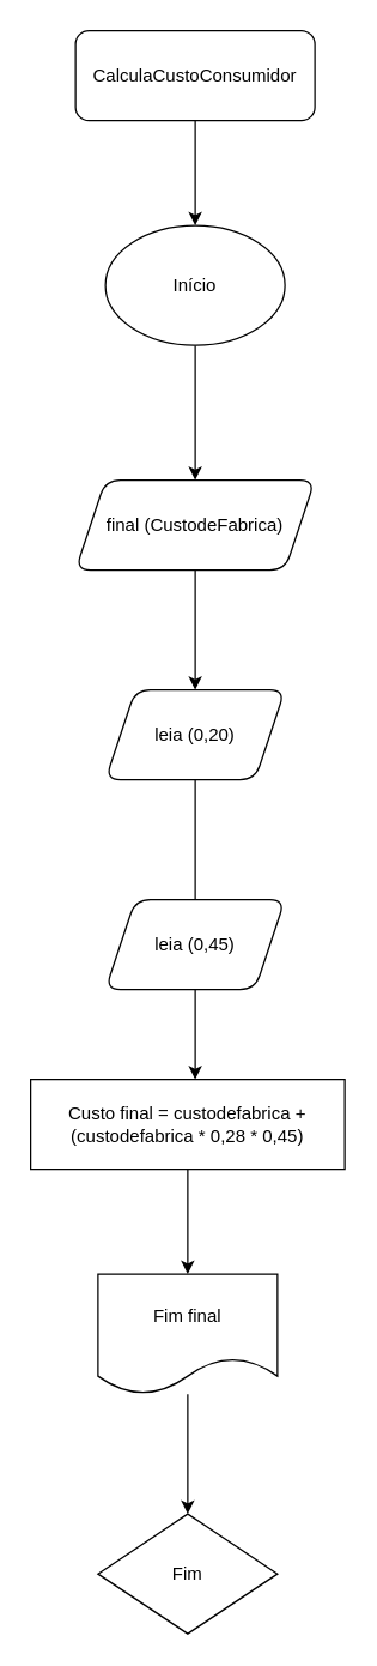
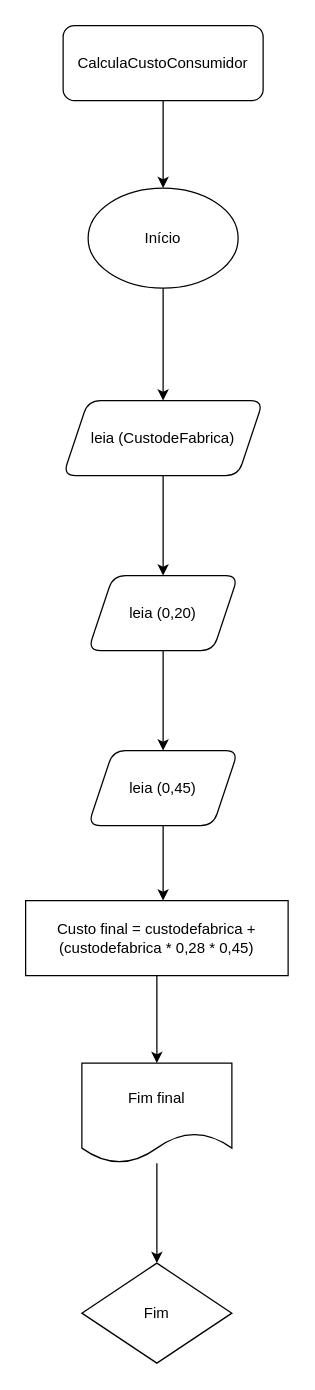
- <mxCell id="7" value="final (CustodeFabrica)" style="shape=parallelogram;perimeter=parallelogramPerimeter;whiteSpace=wrap;html=1;fixedSize=1;rounded=1;" parent="1" vertex="1"><mxGeometry x="50" y="320" width="160" height="60" as="geometry" /></mxCell>
+ <mxCell id="7" value="leia (CustodeFabrica)" style="shape=parallelogram;perimeter=parallelogramPerimeter;whiteSpace=wrap;html=1;fixedSize=1;rounded=1;" parent="1" vertex="1"><mxGeometry x="50" y="320" width="160" height="60" as="geometry" /></mxCell>
- <mxCell id="8" value="" style="edgeStyle=orthogonalEdgeStyle;rounded=0;orthogonalLoop=1;jettySize=auto;html=1;endArrow=none;" parent="1" source="9" target="11" edge="1"><mxGeometry relative="1" as="geometry" /></mxCell>
+ <mxCell id="8" value="" style="edgeStyle=orthogonalEdgeStyle;rounded=0;orthogonalLoop=1;jettySize=auto;html=1;" parent="1" source="9" target="11" edge="1"><mxGeometry relative="1" as="geometry" /></mxCell>
